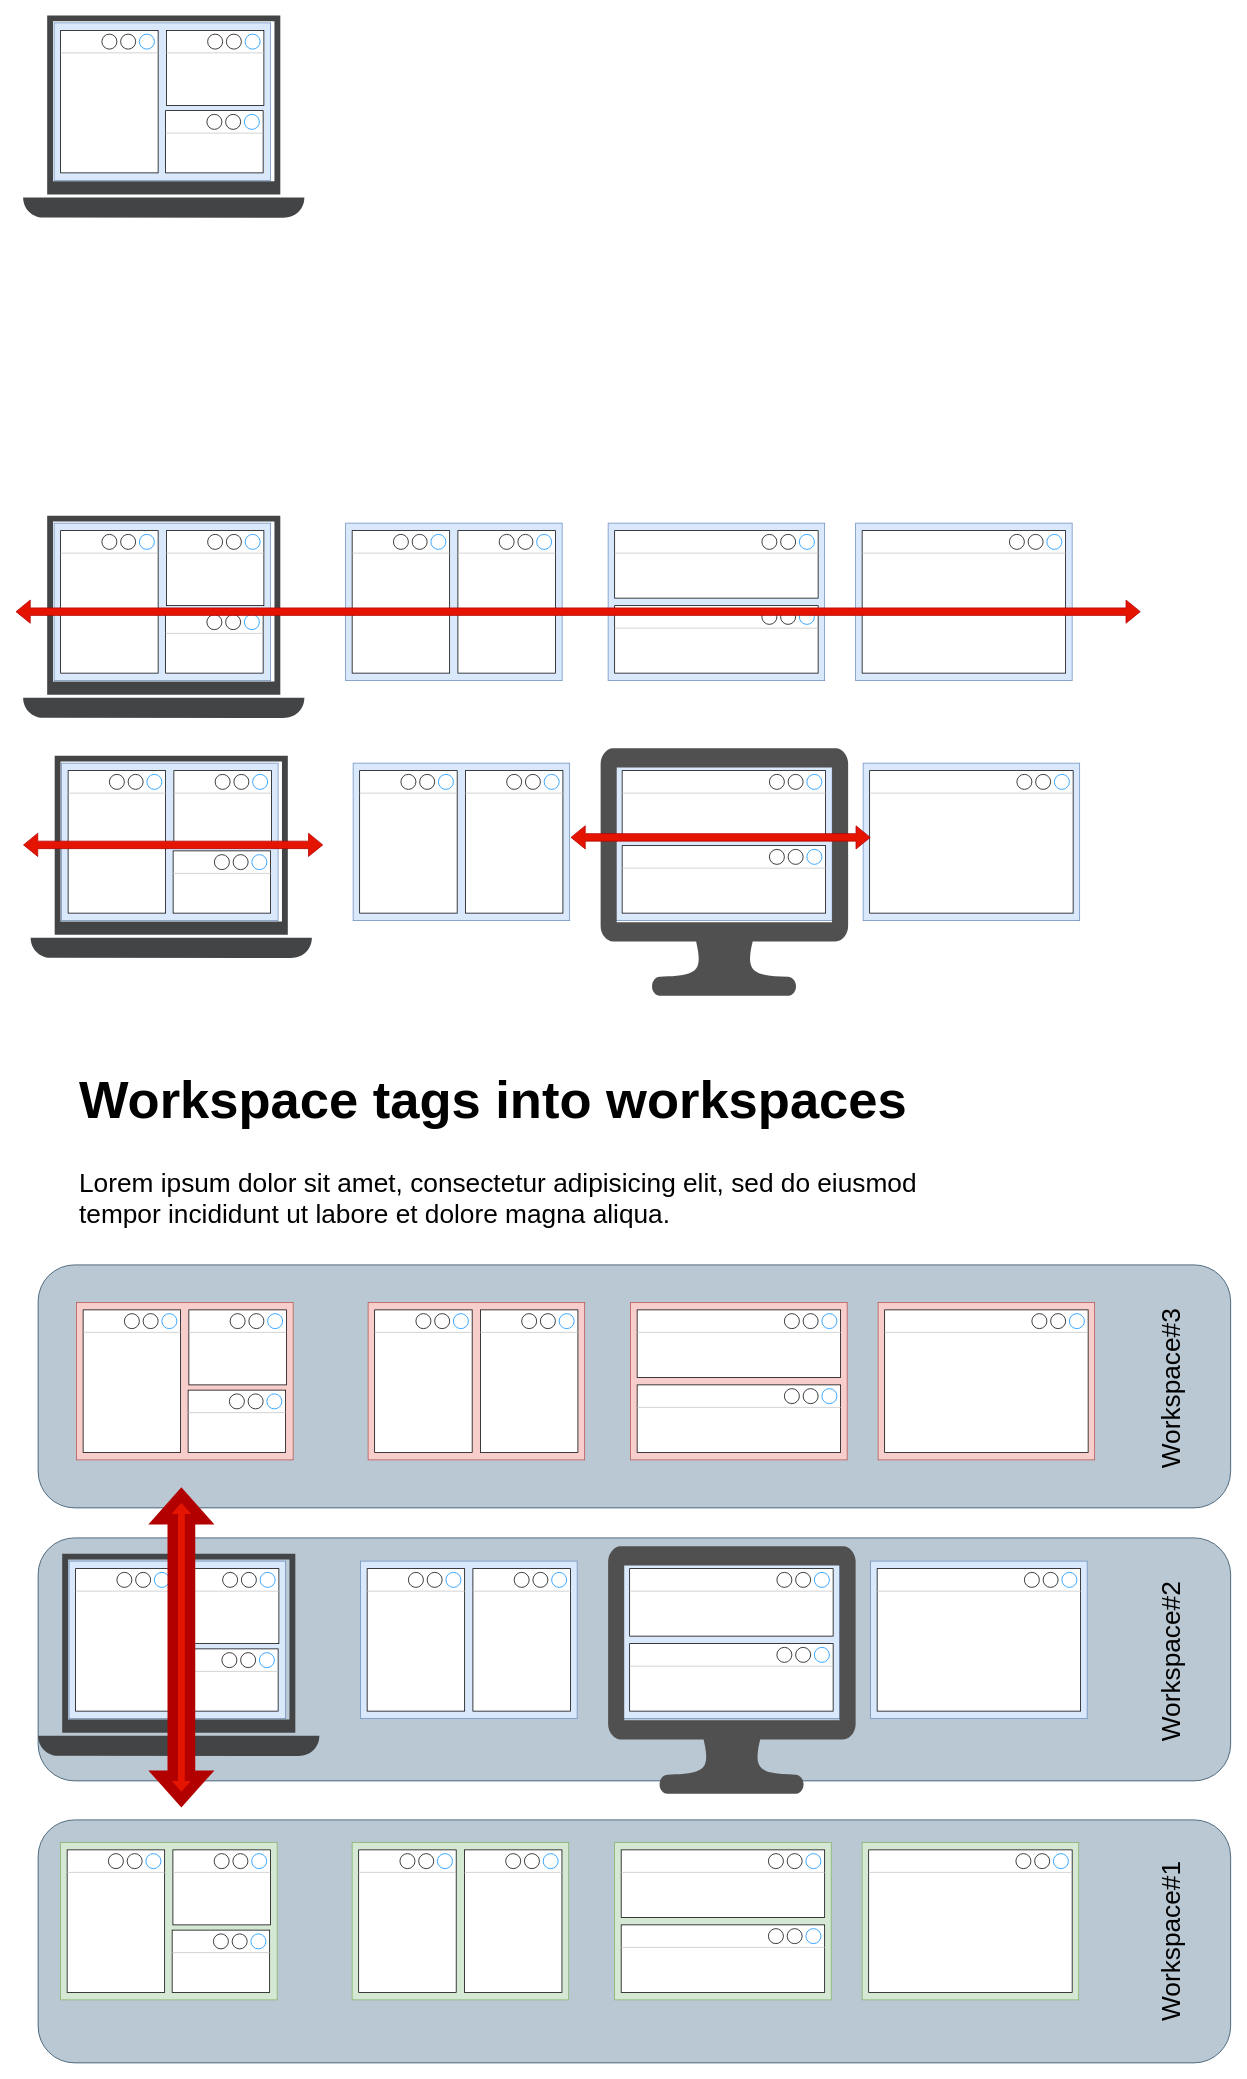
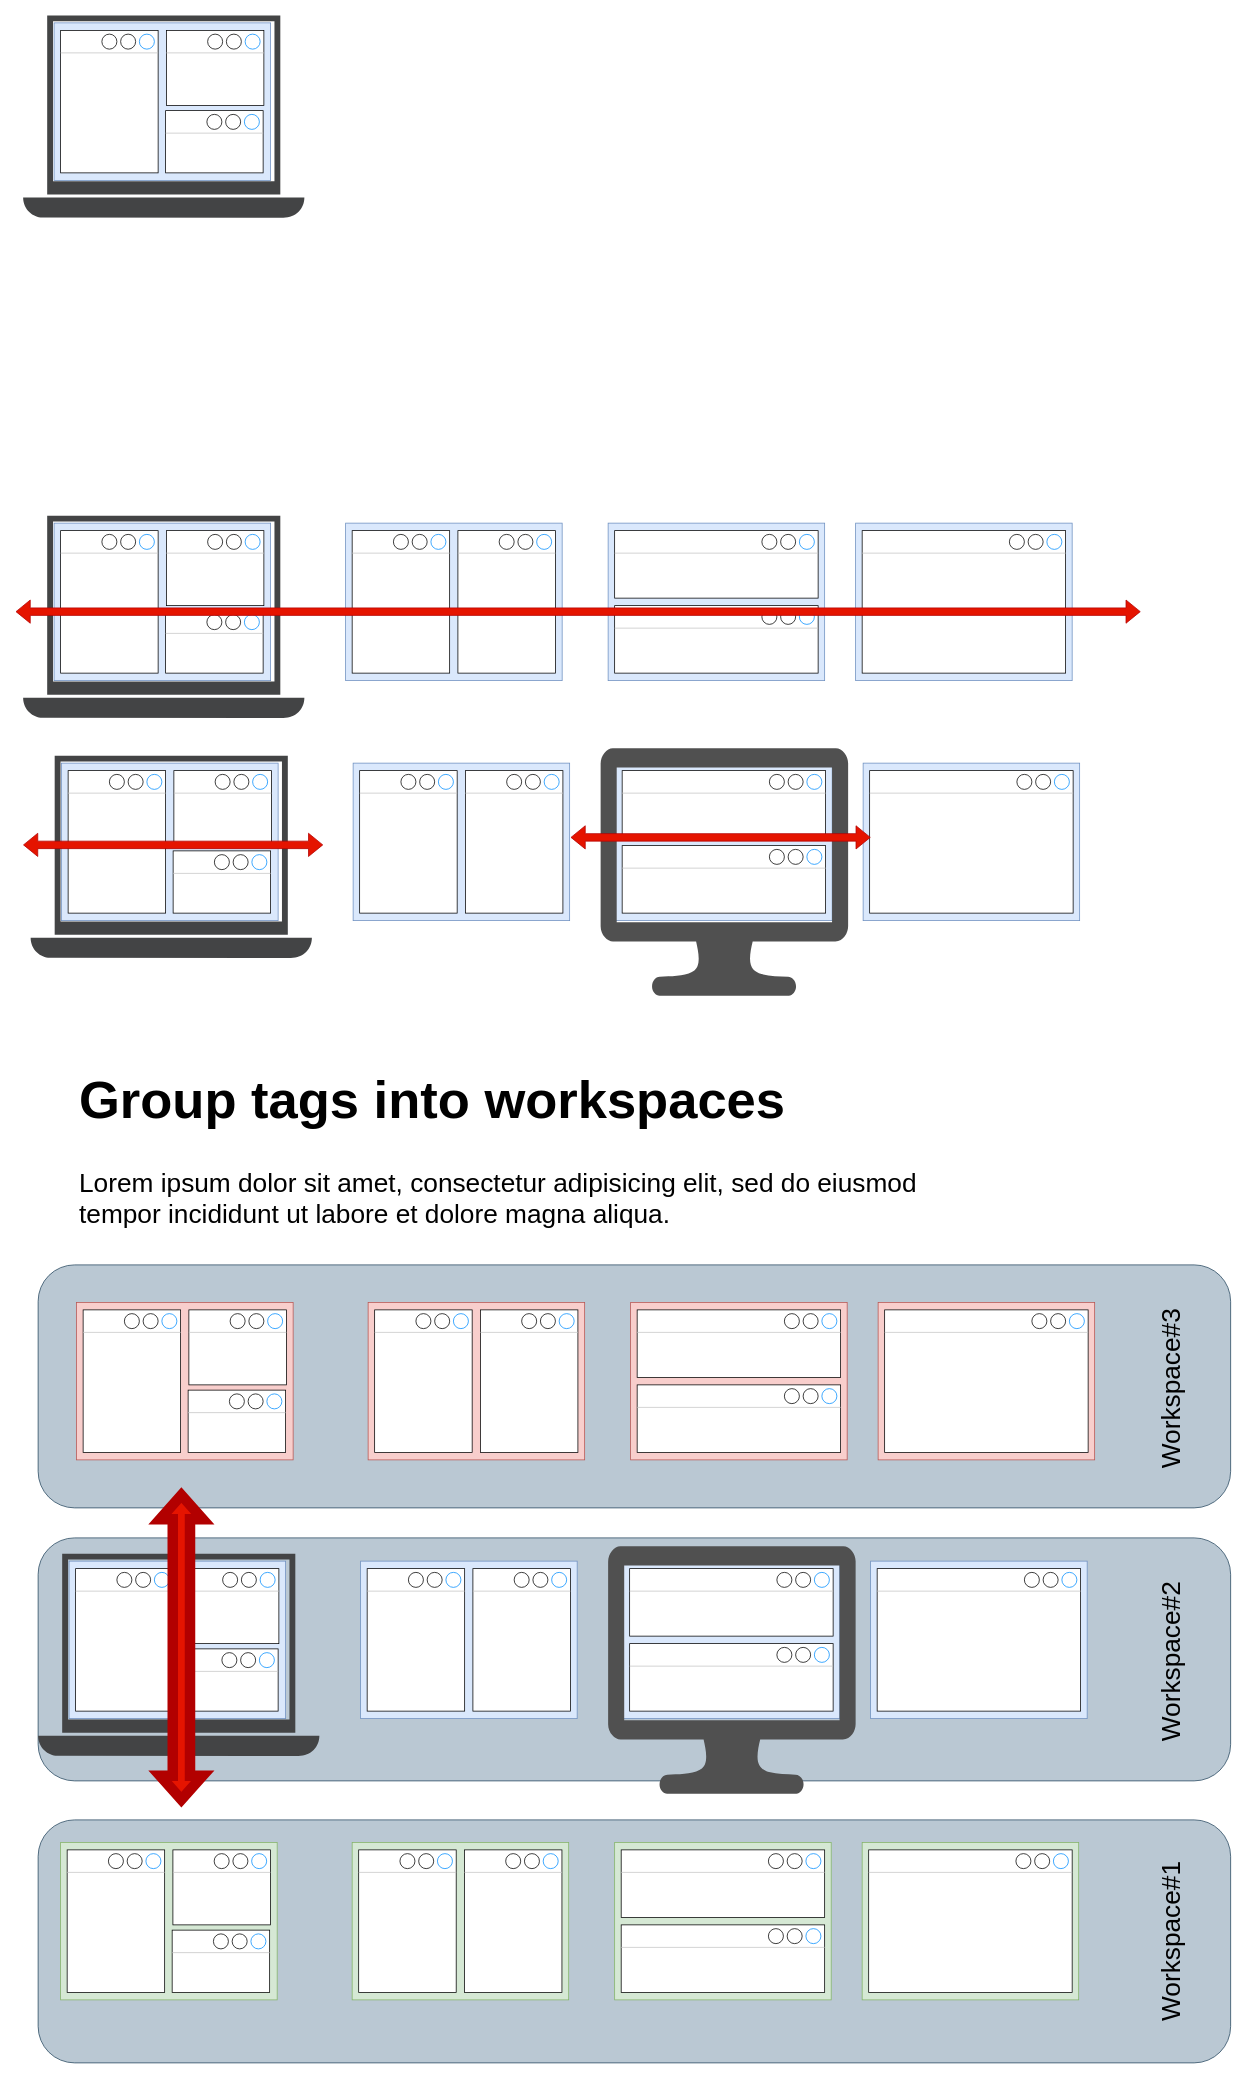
- <mxCell id="95" value="&lt;h1&gt;Workspace tags into workspaces&lt;/h1&gt;&lt;p&gt;Lorem ipsum dolor sit amet, consectetur adipisicing elit, sed do eiusmod tempor incididunt ut labore et dolore magna aliqua.&lt;/p&gt;" style="text;html=1;strokeColor=none;fillColor=none;spacing=5;spacingTop=-20;whiteSpace=wrap;overflow=hidden;rounded=0;fontSize=35;" vertex="1" parent="1"><mxGeometry x="100" y="1388" width="1190" height="330" as="geometry" /></mxCell>
+ <mxCell id="95" value="&lt;h1&gt;Group tags into workspaces&lt;/h1&gt;&lt;p&gt;Lorem ipsum dolor sit amet, consectetur adipisicing elit, sed do eiusmod tempor incididunt ut labore et dolore magna aliqua.&lt;/p&gt;" style="text;html=1;strokeColor=none;fillColor=none;spacing=5;spacingTop=-20;whiteSpace=wrap;overflow=hidden;rounded=0;fontSize=35;" vertex="1" parent="1"><mxGeometry x="100" y="1388" width="1190" height="330" as="geometry" /></mxCell>
